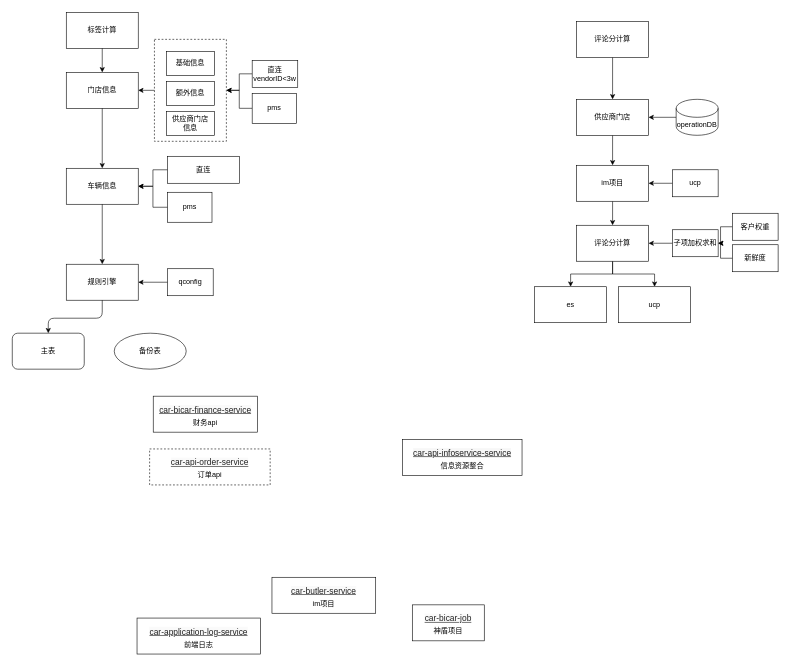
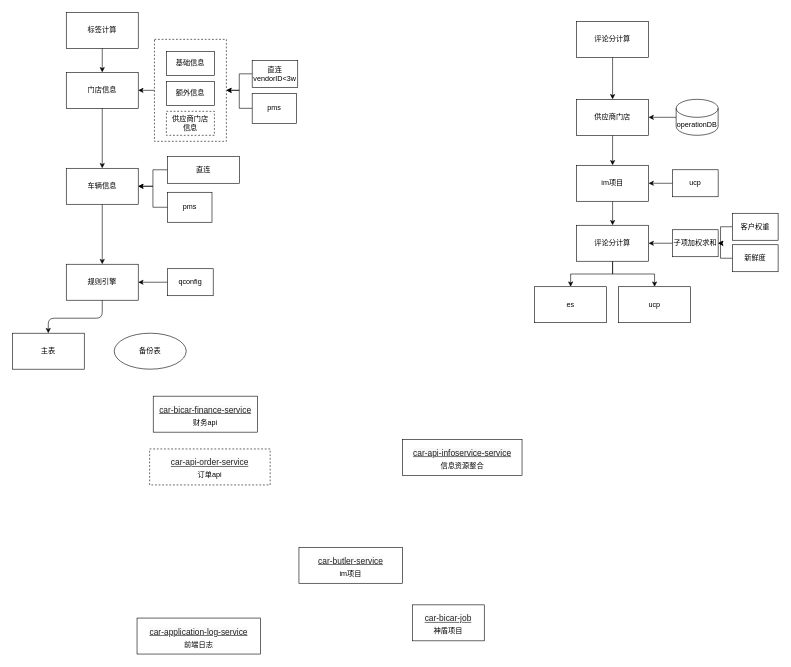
- <mxCell id="7" value="供应商门店&lt;br&gt;信息" style="rounded=0;whiteSpace=wrap;html=1;" parent="1" vertex="1"><mxGeometry x="277" y="185" width="80" height="40" as="geometry" /></mxCell>
+ <mxCell id="7" value="供应商门店&lt;br&gt;信息" style="rounded=0;whiteSpace=wrap;html=1;dashed=1;" parent="1" vertex="1"><mxGeometry x="277" y="185" width="80" height="40" as="geometry" /></mxCell>
- <mxCell id="19" value="主表" style="whiteSpace=wrap;html=1;rounded=1;" parent="1" vertex="1"><mxGeometry x="20" y="555" width="120" height="60" as="geometry" /></mxCell>
+ <mxCell id="19" value="主表" style="rounded=0;whiteSpace=wrap;html=1;" parent="1" vertex="1"><mxGeometry x="20" y="555" width="120" height="60" as="geometry" /></mxCell>
- <mxCell id="53" value="&lt;a href=&quot;http://paas.ctripcorp.com/#/app/100016698/detail/info&quot; class=&quot;cd-text-blk-pri ng-binding ng-scope&quot; style=&quot;box-sizing: border-box ; font-family: &amp;#34;microsoft yahei&amp;#34; , &amp;#34;arial&amp;#34; , &amp;#34;helvetica&amp;#34; , sans-serif ; font-size: 14px ; line-height: 2 ; margin: 0px ; padding: 0px ; outline: 0px ; background-color: rgb(250 , 250 , 250) ; vertical-align: middle ; text-align: left ; color: rgba(0 , 0 , 0 , 0.87)&quot;&gt;car-butler-service&lt;/a&gt;&lt;br&gt;im项目" style="whiteSpace=wrap;html=1;rounded=0;sketch=0;" parent="1" vertex="1"><mxGeometry x="453" y="962" width="173" height="60" as="geometry" /></mxCell>
+ <mxCell id="53" value="&lt;a href=&quot;http://paas.ctripcorp.com/#/app/100016698/detail/info&quot; class=&quot;cd-text-blk-pri ng-binding ng-scope&quot; style=&quot;box-sizing: border-box ; font-family: &amp;#34;microsoft yahei&amp;#34; , &amp;#34;arial&amp;#34; , &amp;#34;helvetica&amp;#34; , sans-serif ; font-size: 14px ; line-height: 2 ; margin: 0px ; padding: 0px ; outline: 0px ; background-color: rgb(250 , 250 , 250) ; vertical-align: middle ; text-align: left ; color: rgba(0 , 0 , 0 , 0.87)&quot;&gt;car-butler-service&lt;/a&gt;&lt;br&gt;im项目" style="whiteSpace=wrap;html=1;rounded=0;sketch=0;" parent="1" vertex="1"><mxGeometry x="498" y="912" width="173" height="60" as="geometry" /></mxCell>
